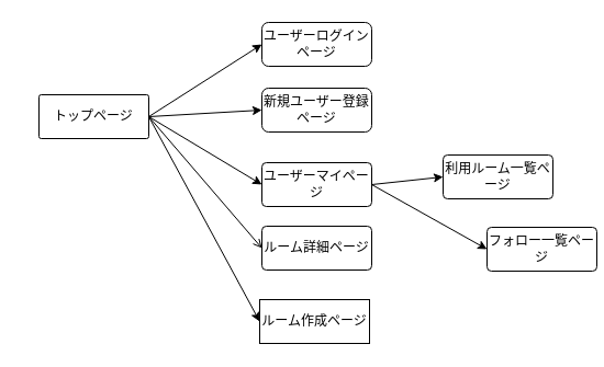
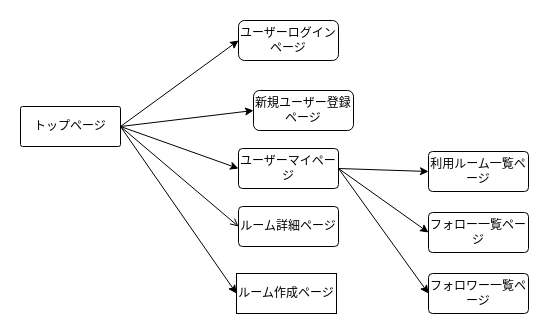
- <mxCell id="8" value="新規ユーザー登録ページ" style="whiteSpace=wrap;html=1;align=center;rounded=1;" vertex="1" parent="1"><mxGeometry x="238" y="80" width="100" height="40" as="geometry" /></mxCell>
+ <mxCell id="8" value="新規ユーザー登録ページ" style="whiteSpace=wrap;html=1;align=center;rounded=1;" vertex="1" parent="1"><mxGeometry x="253" y="90" width="100" height="40" as="geometry" /></mxCell>
- <mxCell id="6" value="トップページ" style="rounded=1;arcSize=5;whiteSpace=wrap;html=1;align=center;" vertex="1" parent="1"><mxGeometry x="35" y="86" width="100" height="40" as="geometry" /></mxCell>
+ <mxCell id="6" value="トップページ" style="rounded=1;arcSize=5;whiteSpace=wrap;html=1;align=center;" vertex="1" parent="1"><mxGeometry x="20" y="106" width="100" height="40" as="geometry" /></mxCell>
- <mxCell id="14" value="利用ルーム一覧ページ" style="rounded=1;arcSize=10;whiteSpace=wrap;html=1;align=center;" vertex="1" parent="1"><mxGeometry x="403" y="141" width="100" height="40" as="geometry" /></mxCell>
+ <mxCell id="14" value="利用ルーム一覧ページ" style="rounded=1;arcSize=10;whiteSpace=wrap;html=1;align=center;" vertex="1" parent="1"><mxGeometry x="428" y="151" width="100" height="40" as="geometry" /></mxCell>
- <mxCell id="15" value="フォロー一覧ページ" style="rounded=1;arcSize=10;whiteSpace=wrap;html=1;align=center;" vertex="1" parent="1"><mxGeometry x="443" y="207" width="100" height="40" as="geometry" /></mxCell>
+ <mxCell id="15" value="フォロー一覧ページ" style="rounded=1;arcSize=10;whiteSpace=wrap;html=1;align=center;" vertex="1" parent="1"><mxGeometry x="428" y="212" width="100" height="40" as="geometry" /></mxCell>
+ <mxCell id="11" style="edgeStyle=none;rounded=1;html=1;exitX=1;exitY=0.5;exitDx=0;exitDy=0;entryX=0;entryY=0.5;entryDx=0;entryDy=0;strokeColor=#000000;" edge="1" parent="1" source="12" target="16"><mxGeometry relative="1" as="geometry" /></mxCell>
+ <mxCell id="16" value="フォロワー一覧ページ" style="rounded=1;arcSize=10;whiteSpace=wrap;html=1;align=center;" vertex="1" parent="1"><mxGeometry x="428" y="273" width="100" height="40" as="geometry" /></mxCell>
